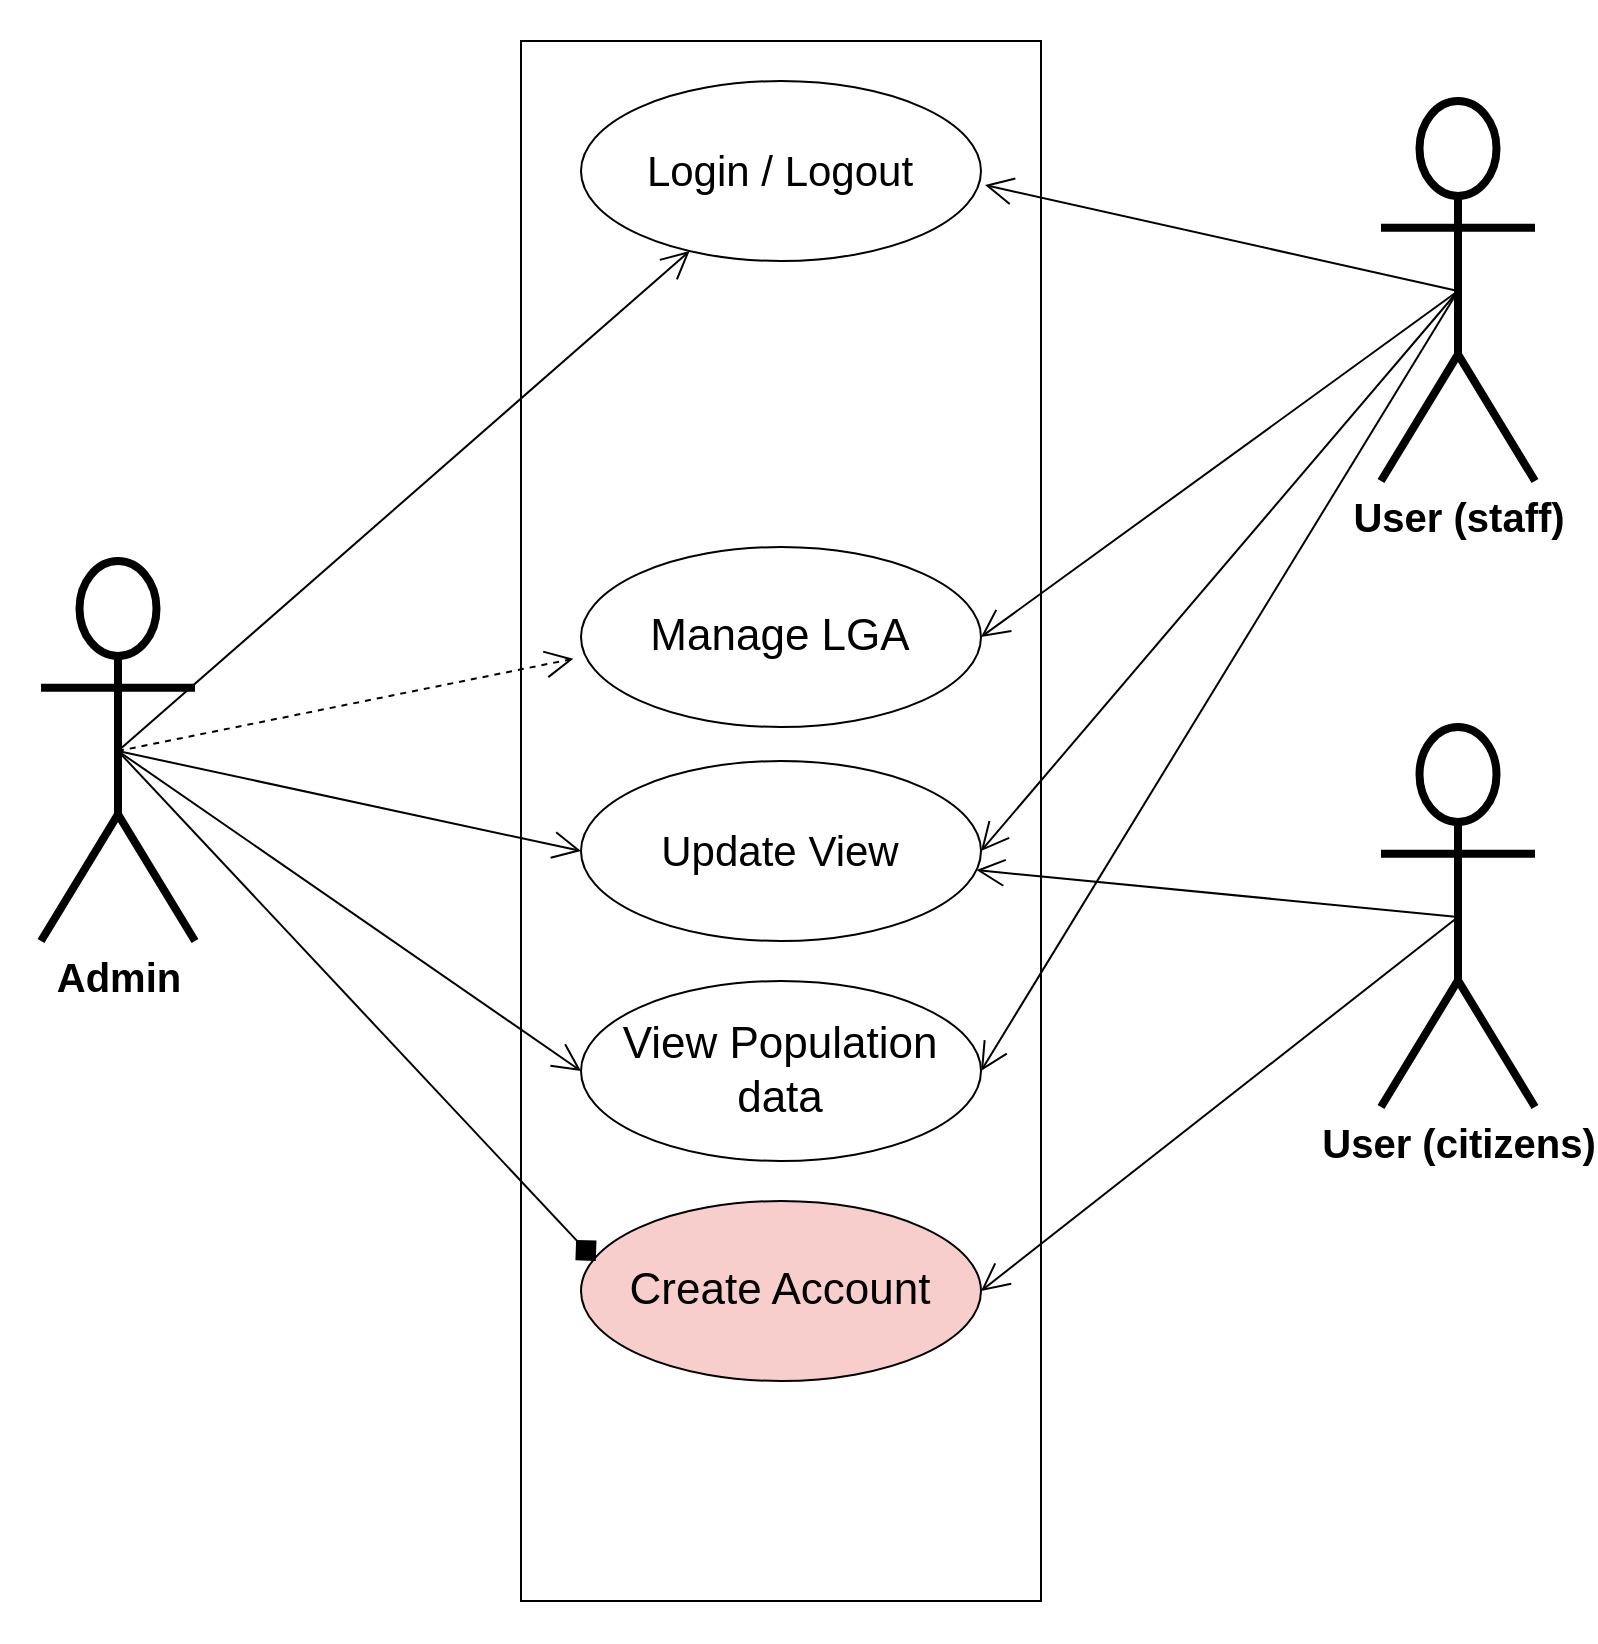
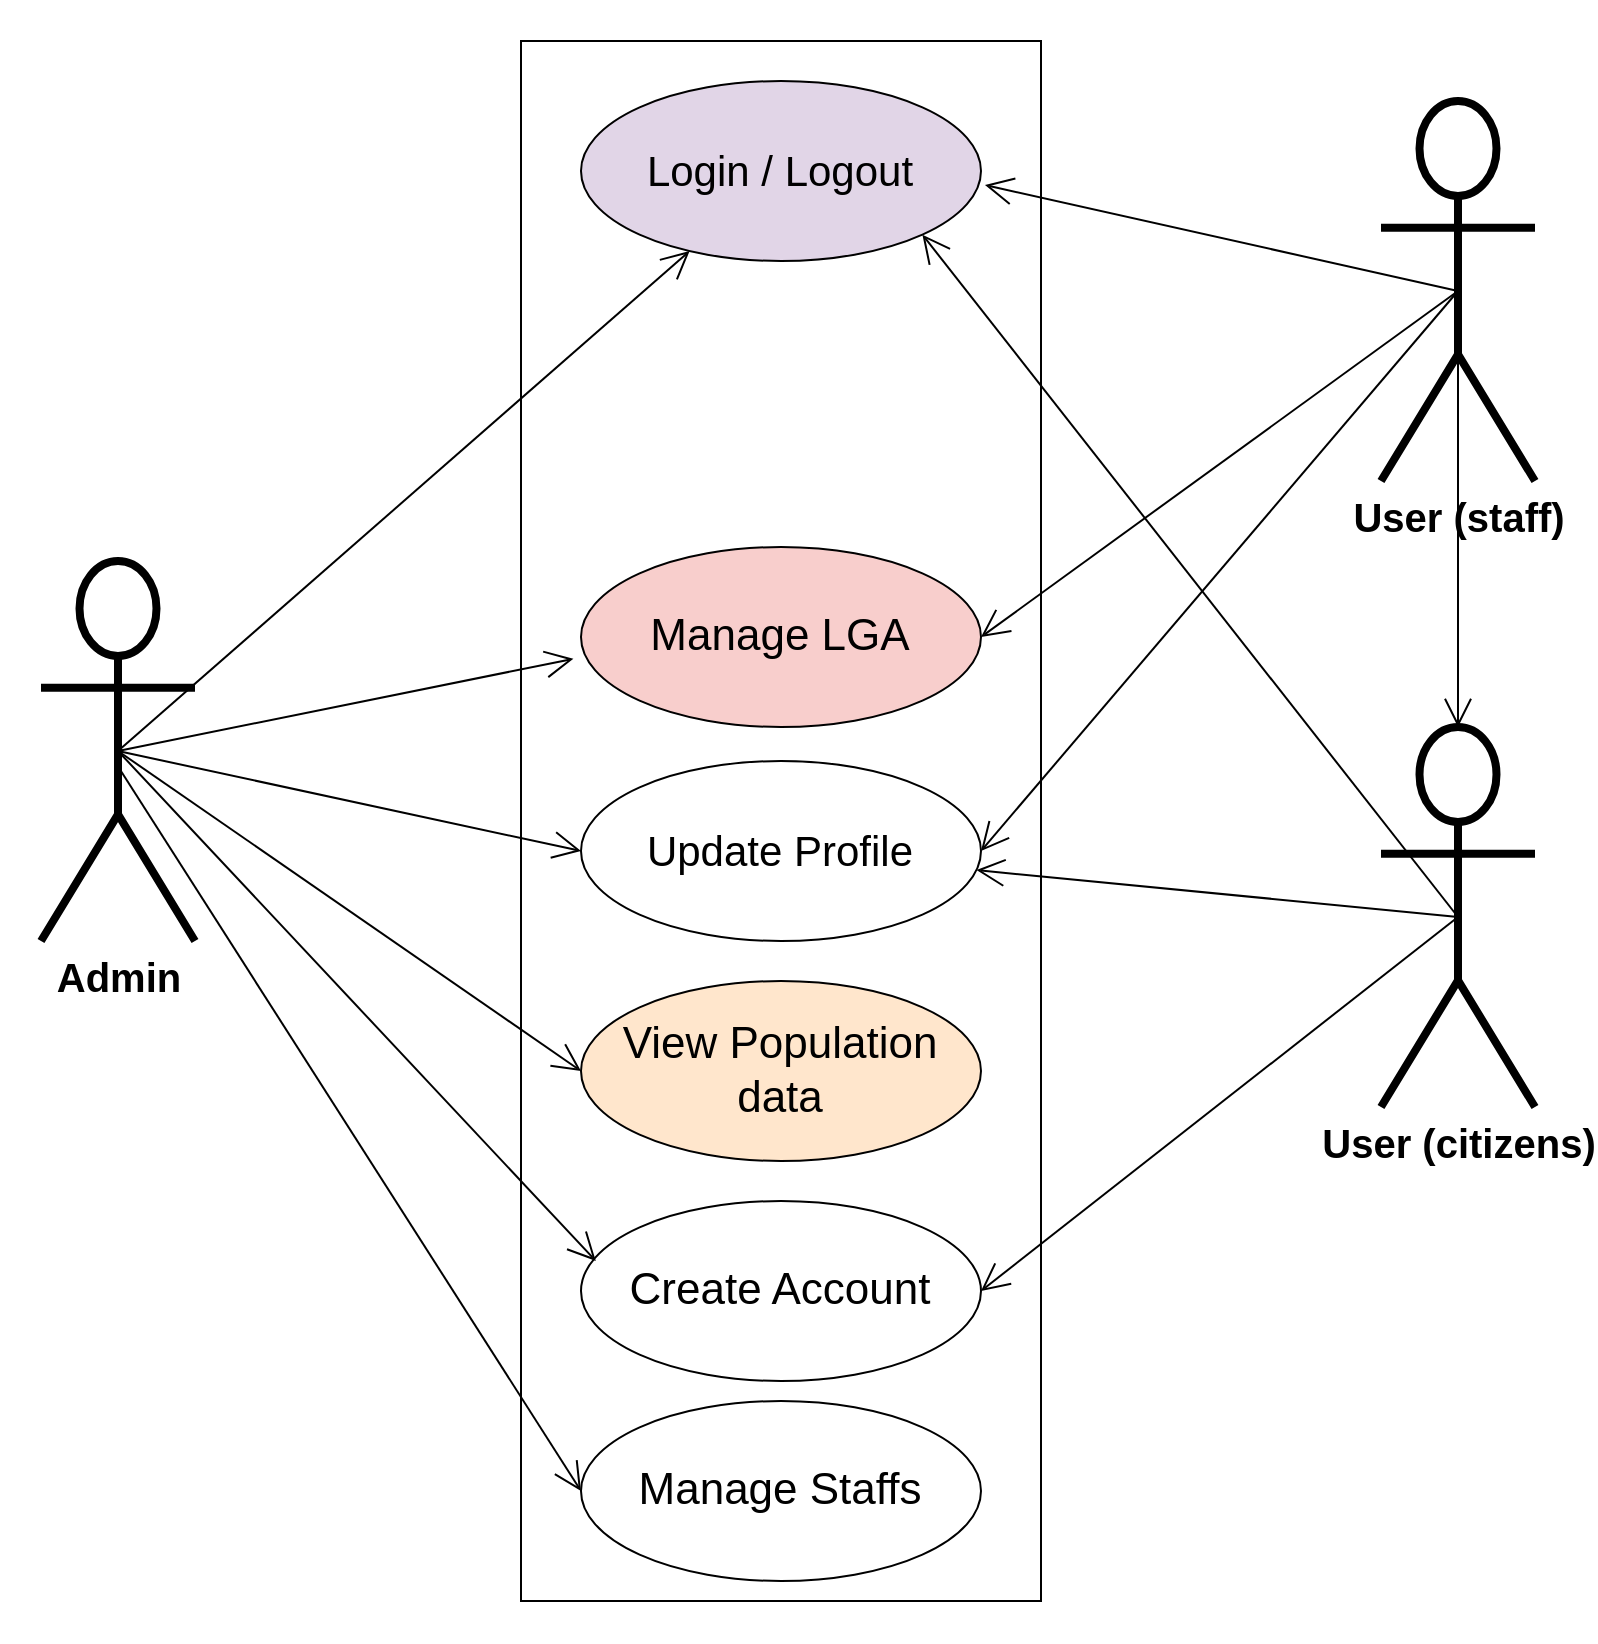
- <mxCell id="4" value="&lt;font style=&quot;font-size: 21px&quot;&gt;Login / Logout&lt;/font&gt;" style="ellipse;whiteSpace=wrap;html=1;" parent="1" vertex="1"><mxGeometry x="290" y="40" width="200" height="90" as="geometry" /></mxCell>
+ <mxCell id="4" value="&lt;font style=&quot;font-size: 21px&quot;&gt;Login / Logout&lt;/font&gt;" style="ellipse;whiteSpace=wrap;html=1;fillColor=#e1d5e7;" parent="1" vertex="1"><mxGeometry x="290" y="40" width="200" height="90" as="geometry" /></mxCell>
+ <mxCell id="17" value="" style="endArrow=open;endFill=1;endSize=12;html=1;exitX=0.5;exitY=0.5;exitDx=0;exitDy=0;exitPerimeter=0;entryX=1;entryY=1;entryDx=0;entryDy=0;" parent="1" source="14" target="4" edge="1"><mxGeometry width="160" relative="1" as="geometry"><mxPoint x="738.5" y="468" as="sourcePoint" /><mxPoint x="470.711" y="359.82" as="targetPoint" /></mxGeometry></mxCell>
- <mxCell id="7" value="&lt;span style=&quot;font-size: 22px&quot;&gt;Manage LGA&lt;/span&gt;" style="ellipse;whiteSpace=wrap;html=1;" parent="1" vertex="1"><mxGeometry x="290" y="273" width="200" height="90" as="geometry" /></mxCell>
+ <mxCell id="7" value="&lt;span style=&quot;font-size: 22px&quot;&gt;Manage LGA&lt;/span&gt;" style="ellipse;whiteSpace=wrap;html=1;fillColor=#f8cecc;" parent="1" vertex="1"><mxGeometry x="290" y="273" width="200" height="90" as="geometry" /></mxCell>
- <mxCell id="22" value="" style="endArrow=open;endFill=1;endSize=12;html=1;exitX=0.5;exitY=0.5;exitDx=0;exitDy=0;exitPerimeter=0;entryX=1;entryY=0.5;entryDx=0;entryDy=0;" edge="1" parent="1" source="8" target="10"><mxGeometry width="160" relative="1" as="geometry"><mxPoint x="738.5" y="155" as="sourcePoint" /><mxPoint x="500" y="328" as="targetPoint" /></mxGeometry></mxCell>
+ <mxCell id="22" value="" style="endArrow=open;endFill=1;endSize=12;html=1;exitX=0.5;exitY=0.5;exitDx=0;exitDy=0;exitPerimeter=0;" edge="1" parent="1" source="8" target="14"><mxGeometry width="160" relative="1" as="geometry"><mxPoint x="738.5" y="155" as="sourcePoint" /><mxPoint x="500" y="328" as="targetPoint" /></mxGeometry></mxCell>
- <mxCell id="21" value="" style="endArrow=open;endFill=1;endSize=12;html=1;exitX=0.5;exitY=0.5;exitDx=0;exitDy=0;exitPerimeter=0;entryX=-0.019;entryY=0.621;entryDx=0;entryDy=0;entryPerimeter=0;dashed=1;" edge="1" parent="1" source="3" target="7"><mxGeometry width="160" relative="1" as="geometry"><mxPoint x="68.5" y="385" as="sourcePoint" /><mxPoint x="328.726" y="246.564" as="targetPoint" /></mxGeometry></mxCell>
+ <mxCell id="21" value="" style="endArrow=open;endFill=1;endSize=12;html=1;exitX=0.5;exitY=0.5;exitDx=0;exitDy=0;exitPerimeter=0;entryX=-0.019;entryY=0.621;entryDx=0;entryDy=0;entryPerimeter=0;" edge="1" parent="1" source="3" target="7"><mxGeometry width="160" relative="1" as="geometry"><mxPoint x="68.5" y="385" as="sourcePoint" /><mxPoint x="328.726" y="246.564" as="targetPoint" /></mxGeometry></mxCell>
- <mxCell id="5" value="&lt;font style=&quot;font-size: 21px&quot;&gt;Update View&lt;/font&gt;" style="ellipse;whiteSpace=wrap;html=1;" parent="1" vertex="1"><mxGeometry x="290" y="380" width="200" height="90" as="geometry" /></mxCell>
+ <mxCell id="5" value="&lt;font style=&quot;font-size: 21px&quot;&gt;Update Profile&lt;/font&gt;" style="ellipse;whiteSpace=wrap;html=1;" parent="1" vertex="1"><mxGeometry x="290" y="380" width="200" height="90" as="geometry" /></mxCell>
- <mxCell id="10" value="&lt;span style=&quot;font-size: 22px&quot;&gt;View Population data&lt;/span&gt;" style="ellipse;whiteSpace=wrap;html=1;" parent="1" vertex="1"><mxGeometry x="290" y="490" width="200" height="90" as="geometry" /></mxCell>
+ <mxCell id="10" value="&lt;span style=&quot;font-size: 22px&quot;&gt;View Population data&lt;/span&gt;" style="ellipse;whiteSpace=wrap;html=1;fillColor=#ffe6cc;" parent="1" vertex="1"><mxGeometry x="290" y="490" width="200" height="90" as="geometry" /></mxCell>
+ <mxCell id="24" value="" style="endArrow=open;endFill=1;endSize=12;html=1;entryX=0;entryY=0.5;entryDx=0;entryDy=0;exitX=0.494;exitY=0.537;exitDx=0;exitDy=0;exitPerimeter=0;" edge="1" parent="1" source="3" target="23"><mxGeometry width="160" relative="1" as="geometry"><mxPoint x="68.5" y="385" as="sourcePoint" /><mxPoint x="307.4" y="639.97" as="targetPoint" /></mxGeometry></mxCell>
- <mxCell id="20" value="" style="endArrow=diamond;endFill=1;endSize=12;html=1;entryX=0.037;entryY=0.333;entryDx=0;entryDy=0;exitX=0.5;exitY=0.5;exitDx=0;exitDy=0;exitPerimeter=0;entryPerimeter=0;" parent="1" source="3" target="19" edge="1"><mxGeometry width="160" relative="1" as="geometry"><mxPoint x="38.5" y="385" as="sourcePoint" /><mxPoint x="300" y="555" as="targetPoint" /></mxGeometry></mxCell>
+ <mxCell id="20" value="" style="endArrow=open;endFill=1;endSize=12;html=1;entryX=0.037;entryY=0.333;entryDx=0;entryDy=0;exitX=0.5;exitY=0.5;exitDx=0;exitDy=0;exitPerimeter=0;entryPerimeter=0;" parent="1" source="3" target="19" edge="1"><mxGeometry width="160" relative="1" as="geometry"><mxPoint x="38.5" y="385" as="sourcePoint" /><mxPoint x="300" y="555" as="targetPoint" /></mxGeometry></mxCell>
- <mxCell id="19" value="&lt;span style=&quot;font-size: 22px&quot;&gt;Create Account&lt;br&gt;&lt;/span&gt;" style="ellipse;whiteSpace=wrap;html=1;fillColor=#f8cecc;" parent="1" vertex="1"><mxGeometry x="290" y="600" width="200" height="90" as="geometry" /></mxCell>
+ <mxCell id="19" value="&lt;span style=&quot;font-size: 22px&quot;&gt;Create Account&lt;br&gt;&lt;/span&gt;" style="ellipse;whiteSpace=wrap;html=1;" parent="1" vertex="1"><mxGeometry x="290" y="600" width="200" height="90" as="geometry" /></mxCell>
+ <mxCell id="23" value="&lt;span style=&quot;font-size: 22px&quot;&gt;Manage Staffs&lt;br&gt;&lt;/span&gt;" style="ellipse;whiteSpace=wrap;html=1;" vertex="1" parent="1"><mxGeometry x="290" y="700" width="200" height="90" as="geometry" /></mxCell>
